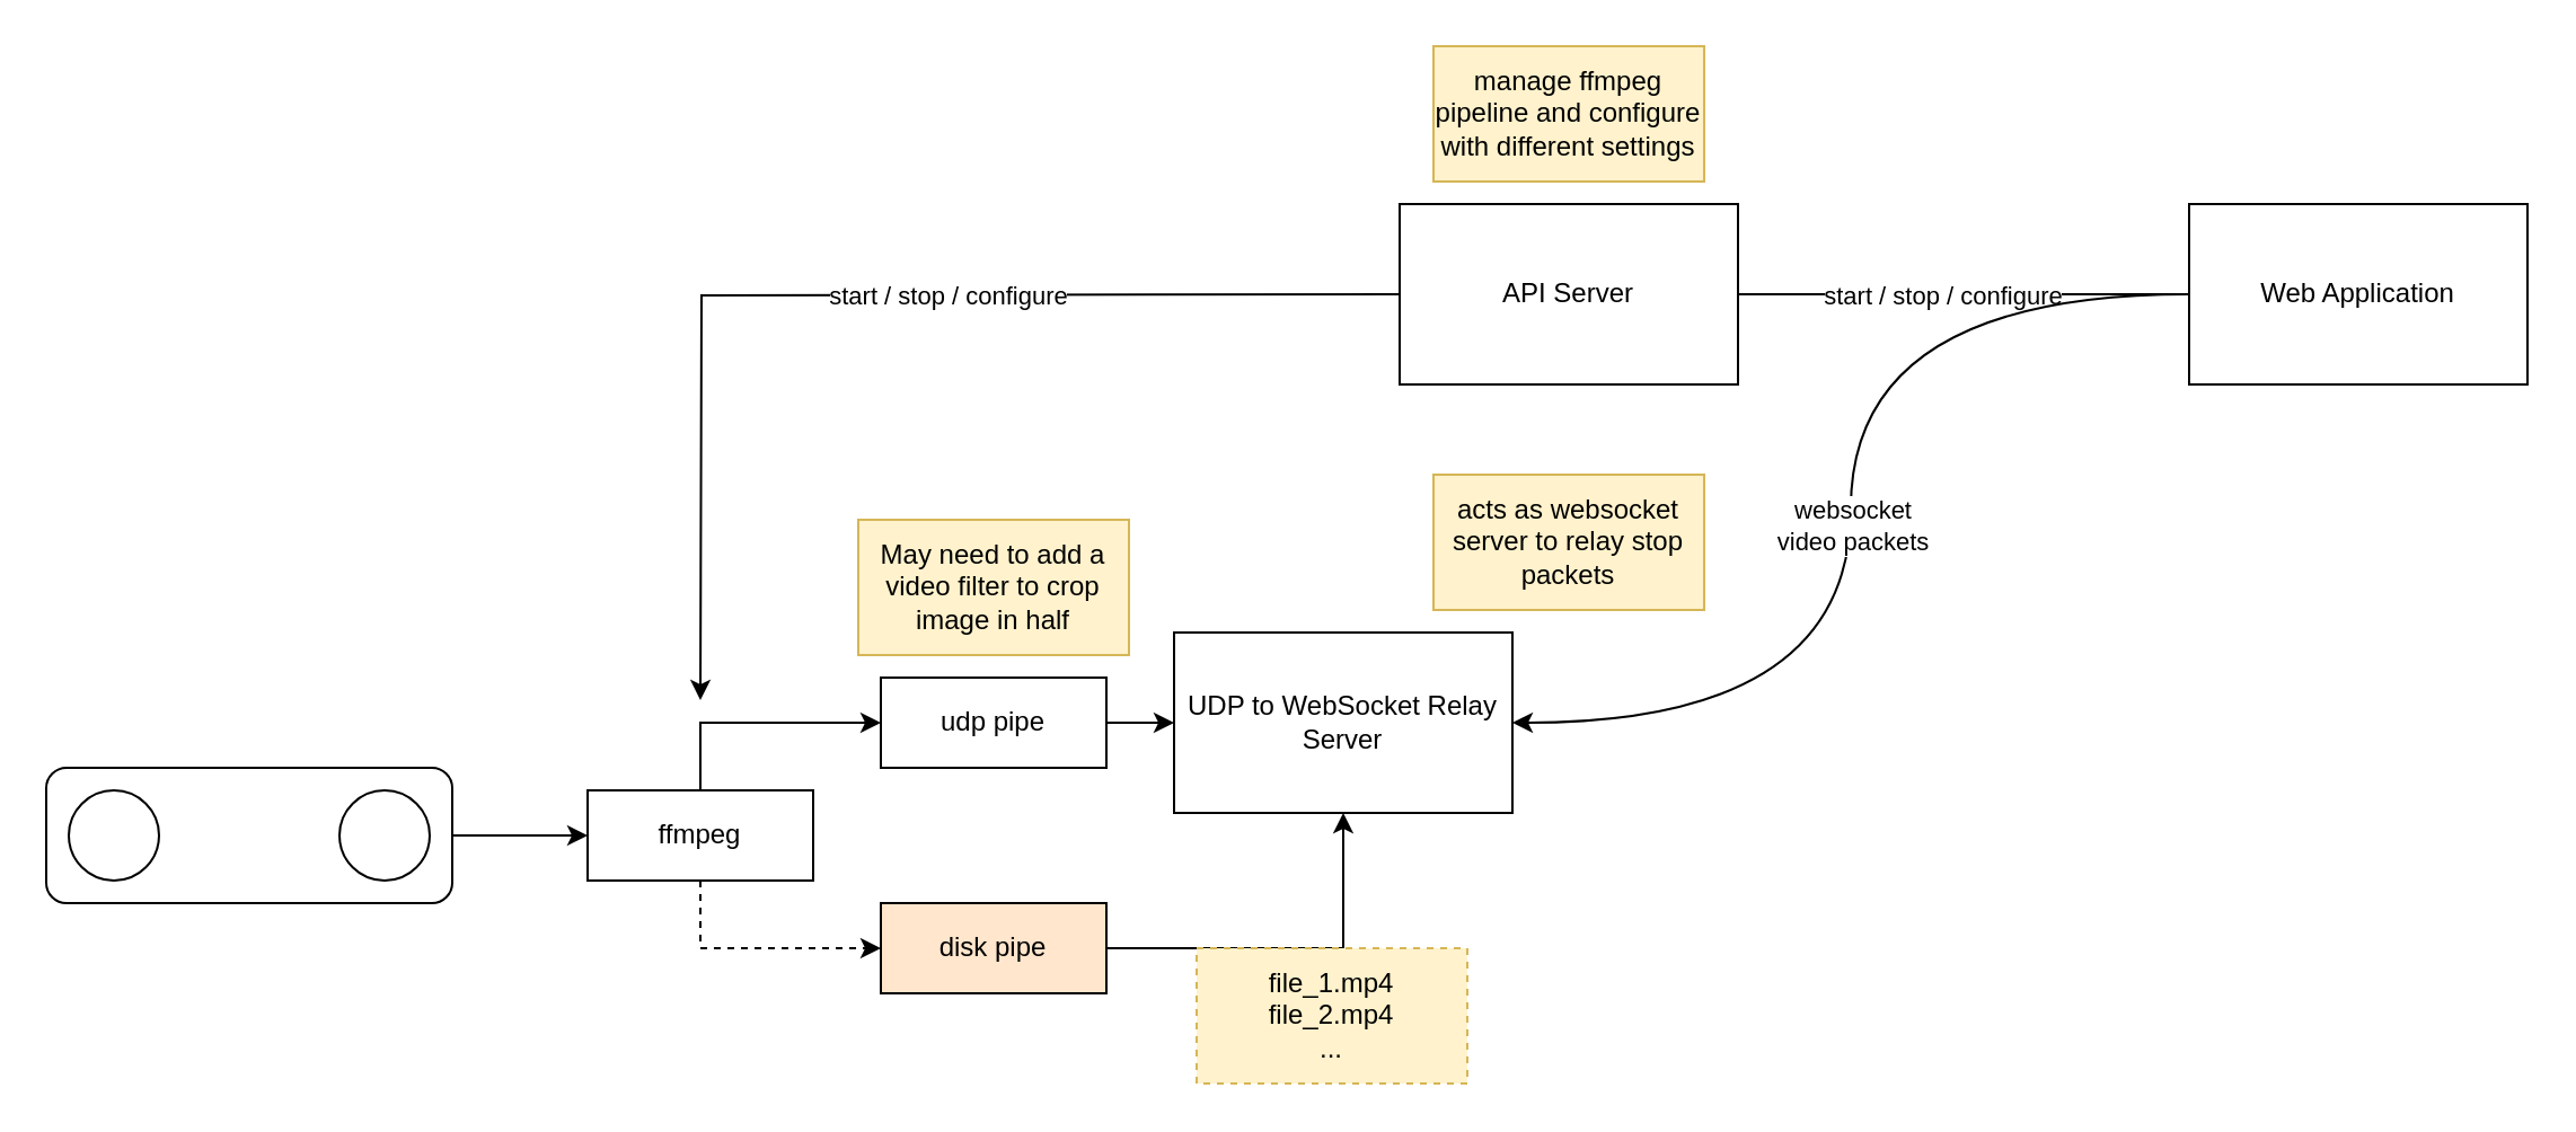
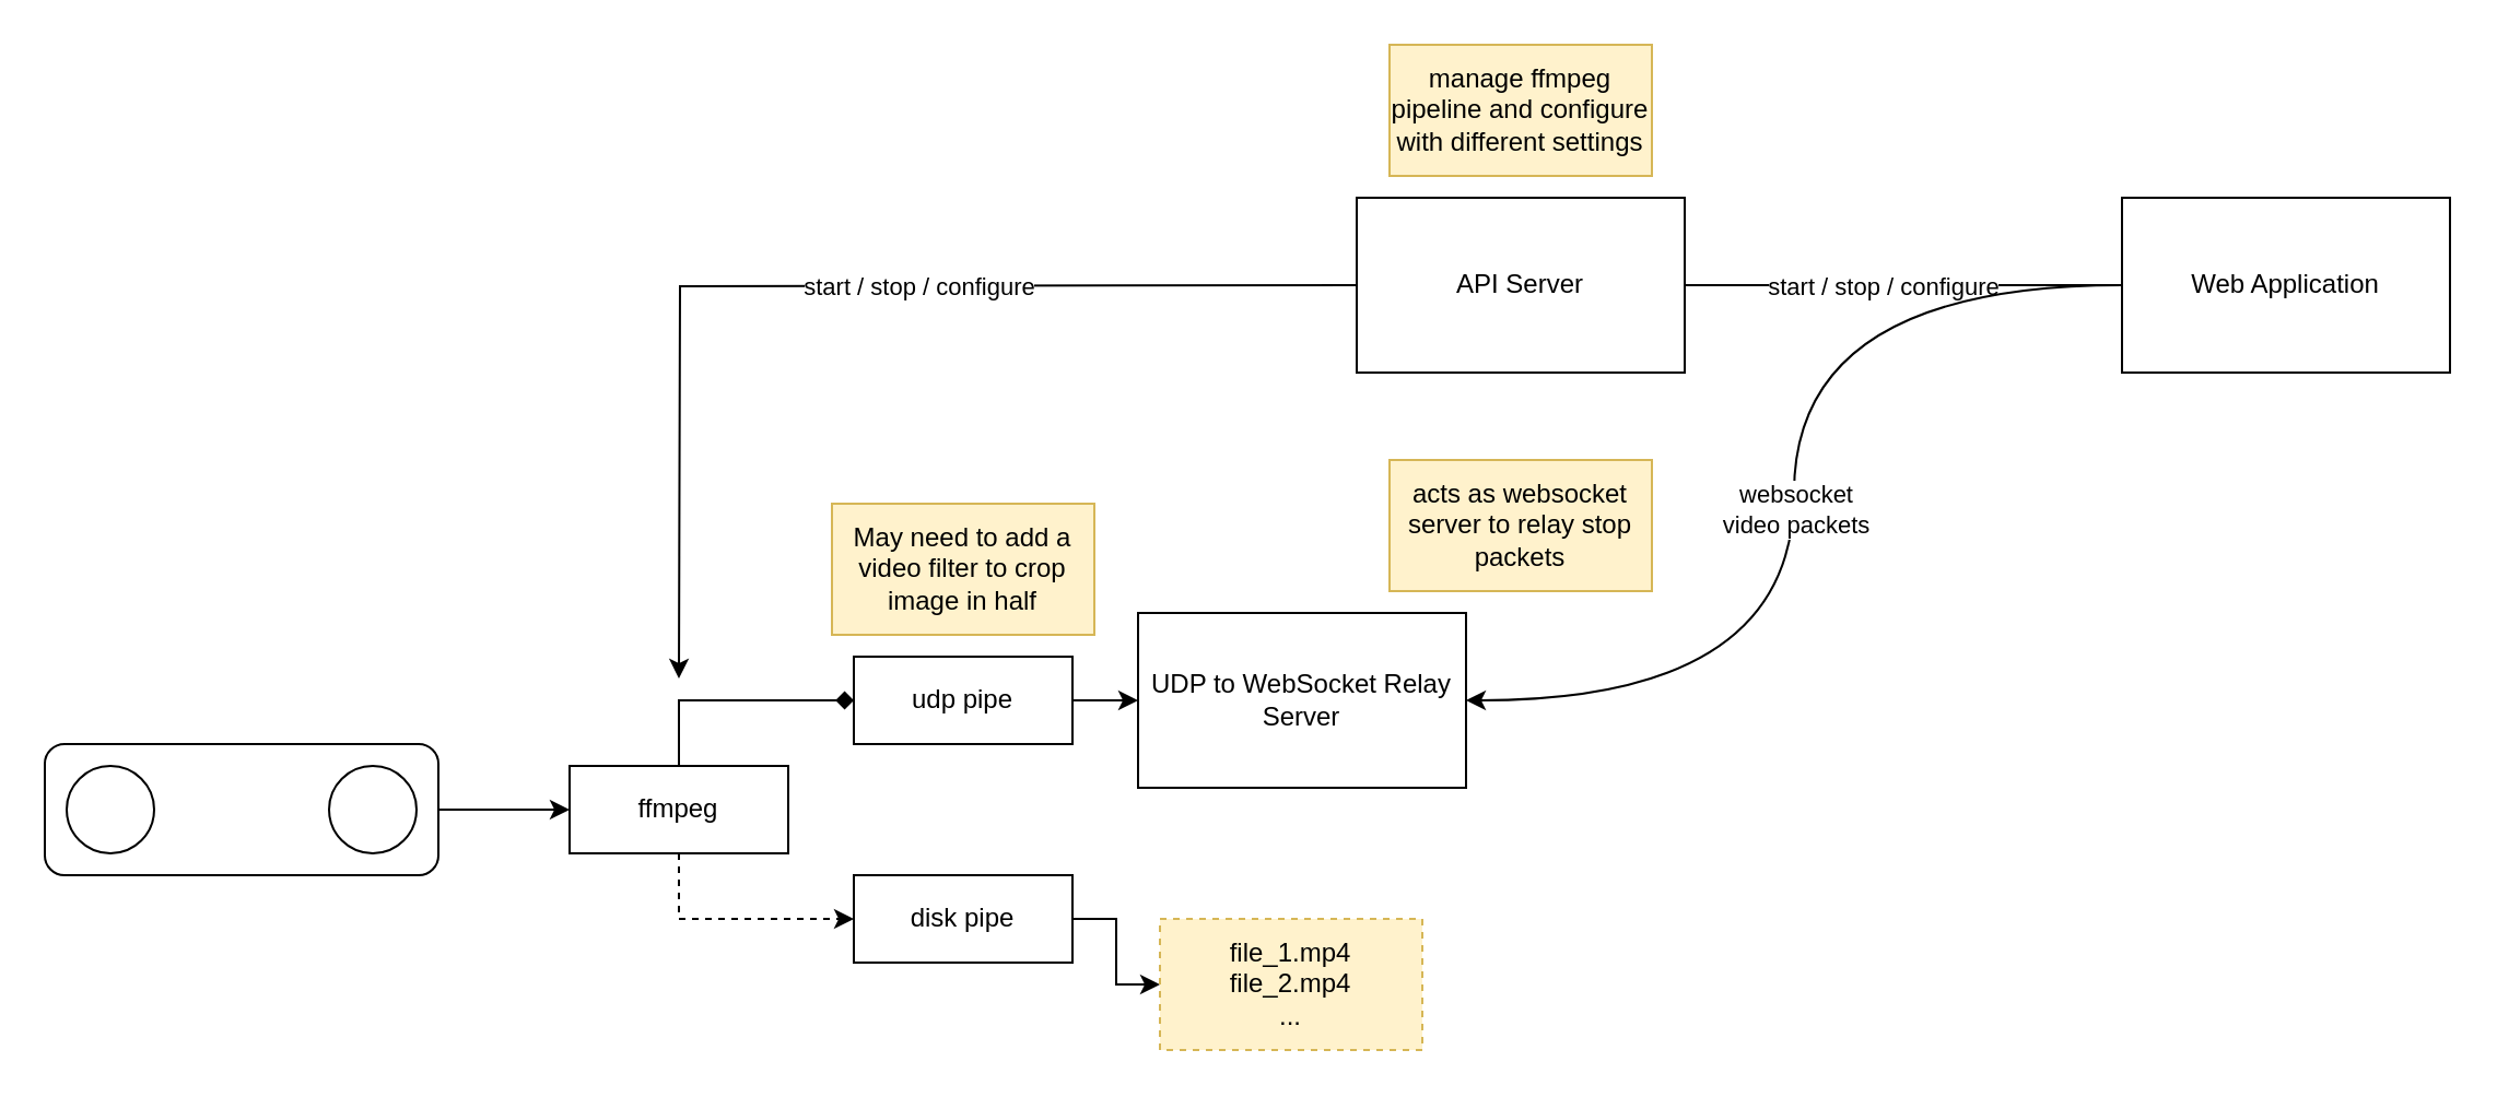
- <mxCell id="3" style="edgeStyle=orthogonalEdgeStyle;rounded=0;orthogonalLoop=1;jettySize=auto;html=1;exitX=0.5;exitY=0;exitDx=0;exitDy=0;entryX=0;entryY=0.5;entryDx=0;entryDy=0;" edge="1" parent="1" source="4" target="10"><mxGeometry relative="1" as="geometry" /></mxCell>
+ <mxCell id="3" style="edgeStyle=orthogonalEdgeStyle;rounded=0;orthogonalLoop=1;jettySize=auto;html=1;exitX=0.5;exitY=0;exitDx=0;exitDy=0;entryX=0;entryY=0.5;entryDx=0;entryDy=0;endArrow=diamond;" edge="1" parent="1" source="4" target="10"><mxGeometry relative="1" as="geometry" /></mxCell>
- <mxCell id="12" value="disk pipe" style="rounded=0;whiteSpace=wrap;html=1;fillColor=#ffe6cc;" vertex="1" parent="1"><mxGeometry x="390" y="400" width="100" height="40" as="geometry" /></mxCell>
+ <mxCell id="12" value="disk pipe" style="rounded=0;whiteSpace=wrap;html=1;" vertex="1" parent="1"><mxGeometry x="390" y="400" width="100" height="40" as="geometry" /></mxCell>
- <mxCell id="11" style="edgeStyle=orthogonalEdgeStyle;rounded=0;orthogonalLoop=1;jettySize=auto;html=1;exitX=1;exitY=0.5;exitDx=0;exitDy=0;" edge="1" parent="1" source="12" target="15"><mxGeometry relative="1" as="geometry" /></mxCell>
+ <mxCell id="11" style="edgeStyle=orthogonalEdgeStyle;rounded=0;orthogonalLoop=1;jettySize=auto;html=1;exitX=1;exitY=0.5;exitDx=0;exitDy=0;entryX=0;entryY=0.5;entryDx=0;entryDy=0;" edge="1" parent="1" source="12" target="13"><mxGeometry relative="1" as="geometry" /></mxCell>
